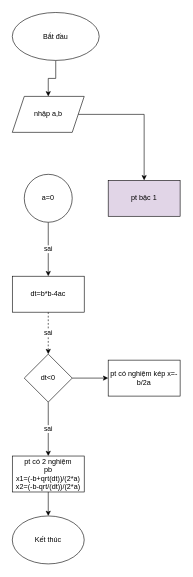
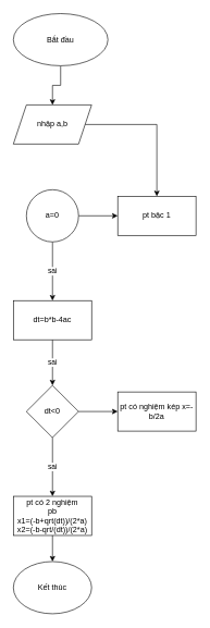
+ <mxCell id="6" value="" style="edgeStyle=orthogonalEdgeStyle;rounded=0;orthogonalLoop=1;jettySize=auto;html=1;" edge="1" parent="1" source="8" target="9"><mxGeometry relative="1" as="geometry" /></mxCell>
- <mxCell id="9" value="pt bậc 1" style="whiteSpace=wrap;html=1;fillColor=#e1d5e7;" vertex="1" parent="1"><mxGeometry x="180" y="300" width="120" height="60" as="geometry" /></mxCell>
+ <mxCell id="9" value="pt bậc 1" style="whiteSpace=wrap;html=1;" vertex="1" parent="1"><mxGeometry x="180" y="300" width="120" height="60" as="geometry" /></mxCell>
- <mxCell id="10" value="sai" style="edgeStyle=orthogonalEdgeStyle;rounded=0;orthogonalLoop=1;jettySize=auto;html=1;dashed=1;" edge="1" parent="1" source="11" target="14"><mxGeometry relative="1" as="geometry" /></mxCell>
+ <mxCell id="10" value="sai" style="edgeStyle=orthogonalEdgeStyle;rounded=0;orthogonalLoop=1;jettySize=auto;html=1;" edge="1" parent="1" source="11" target="14"><mxGeometry relative="1" as="geometry" /></mxCell>
